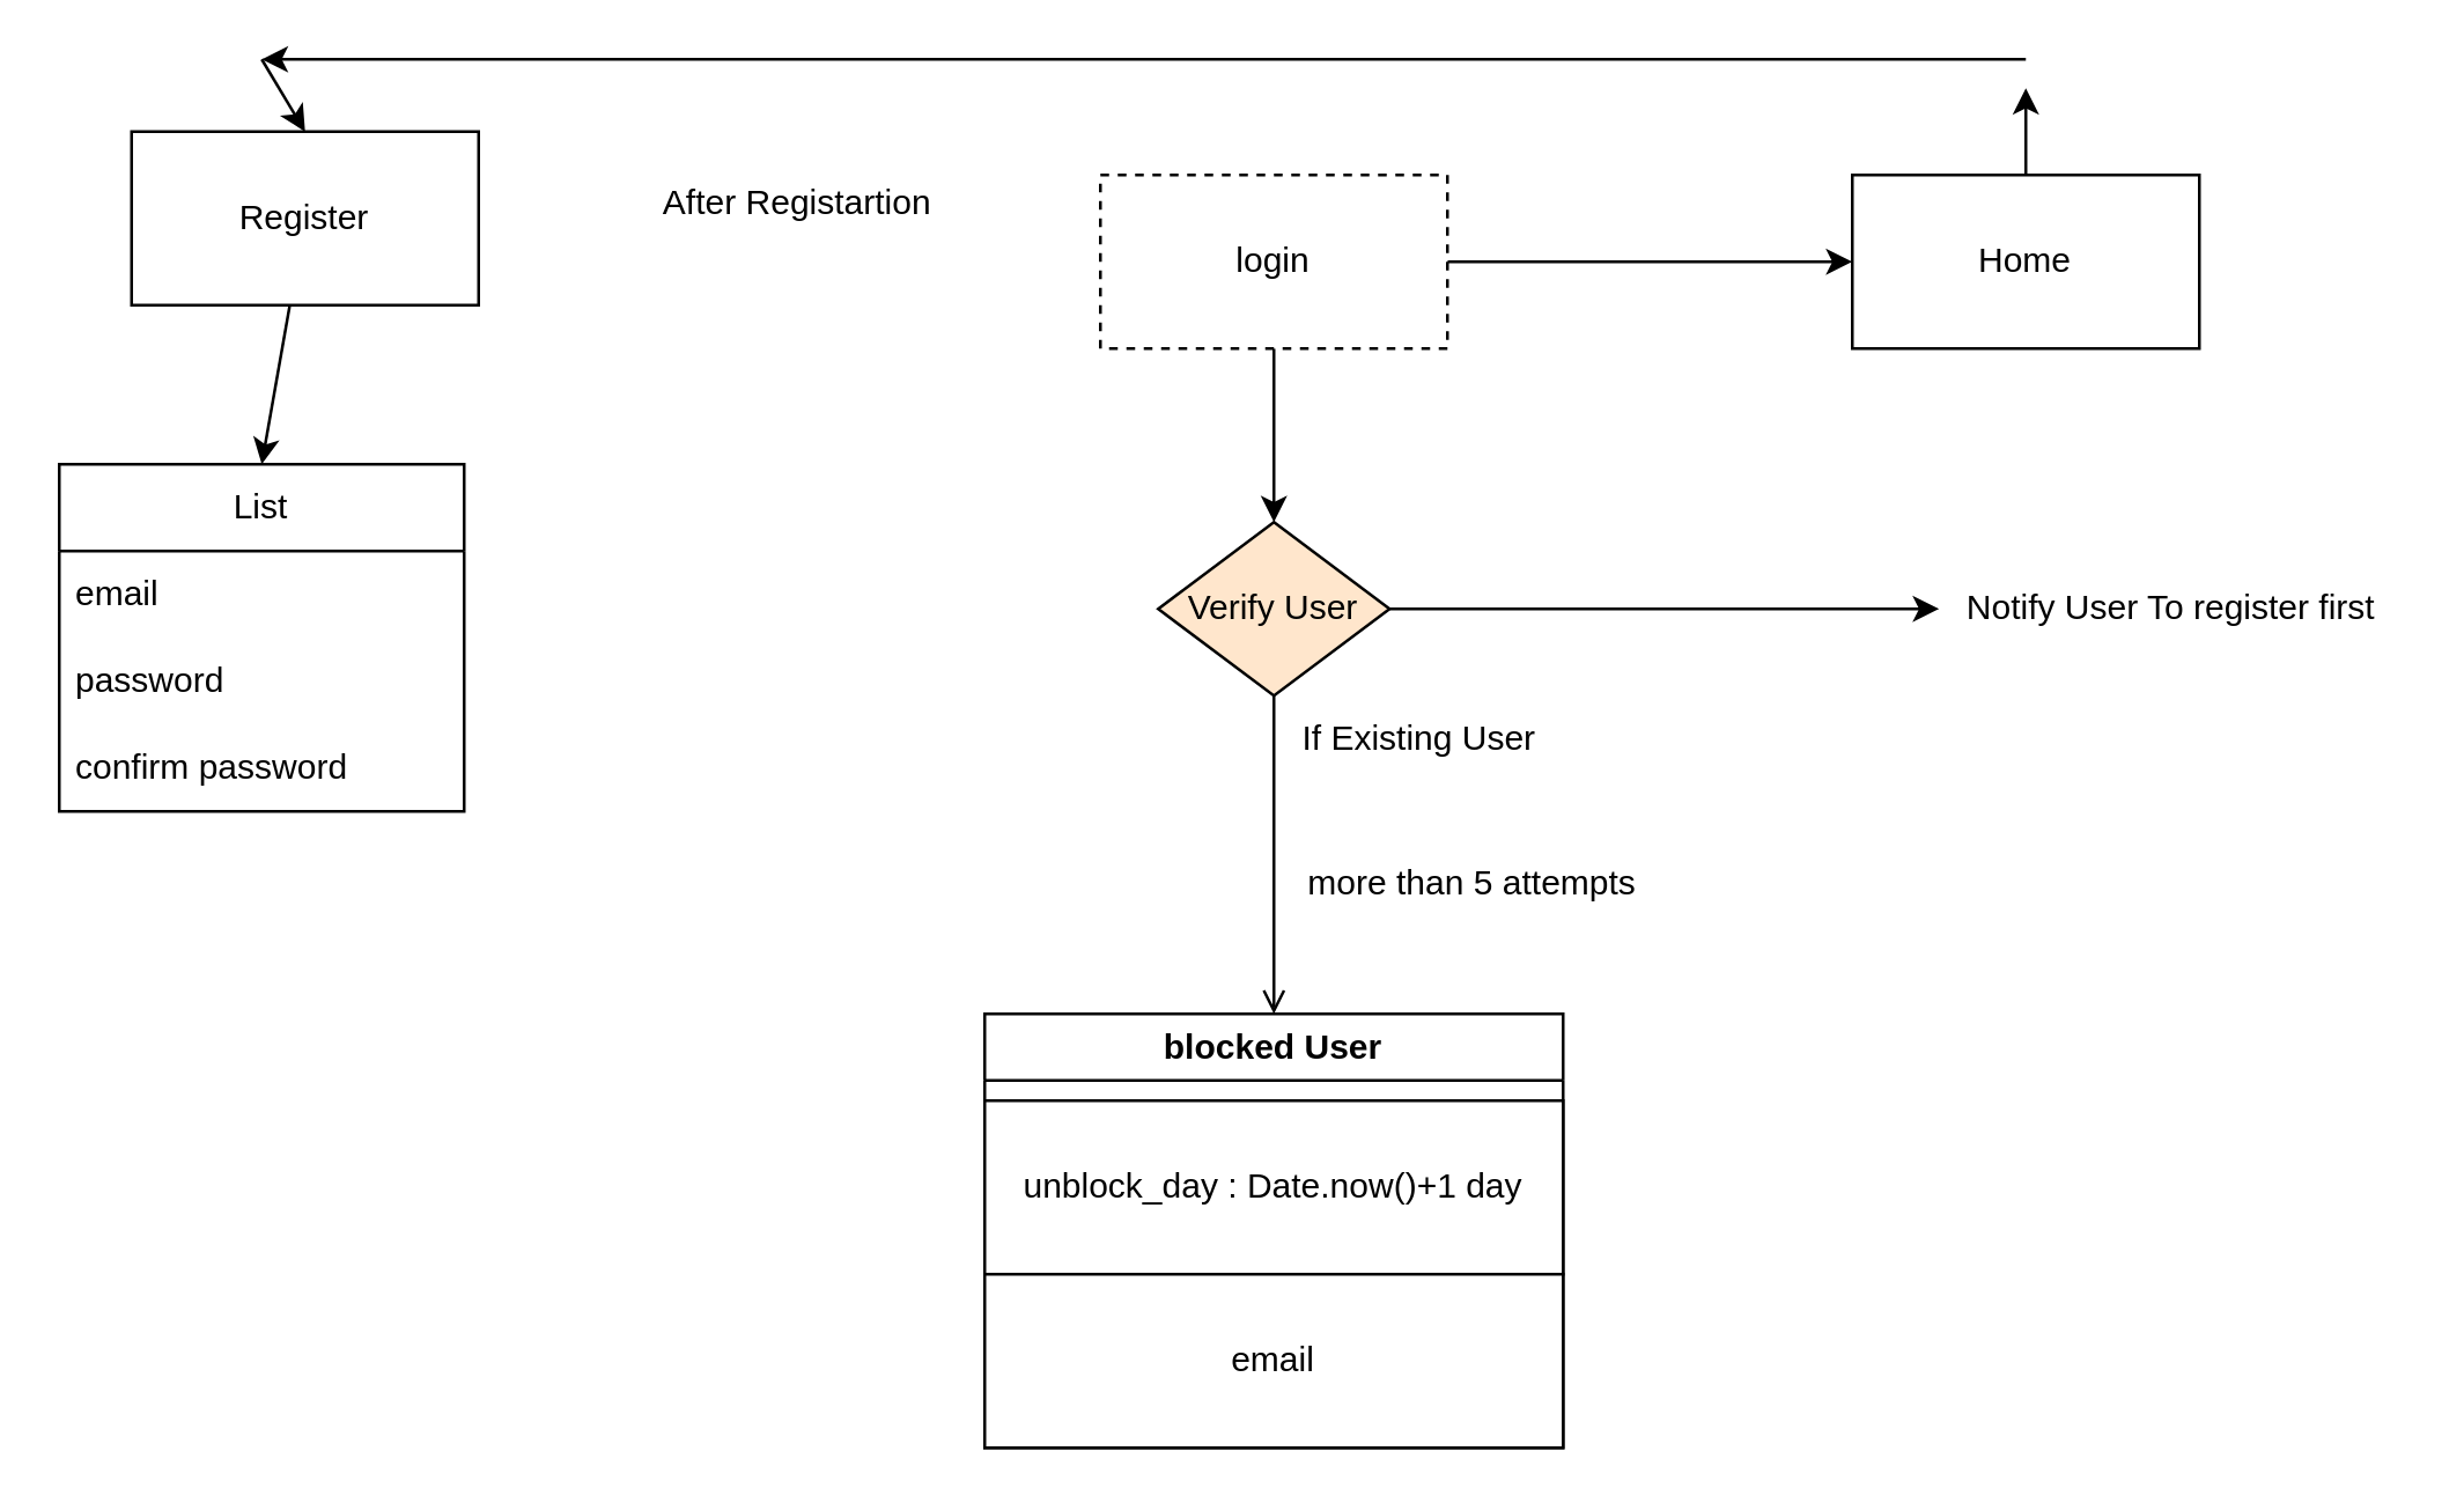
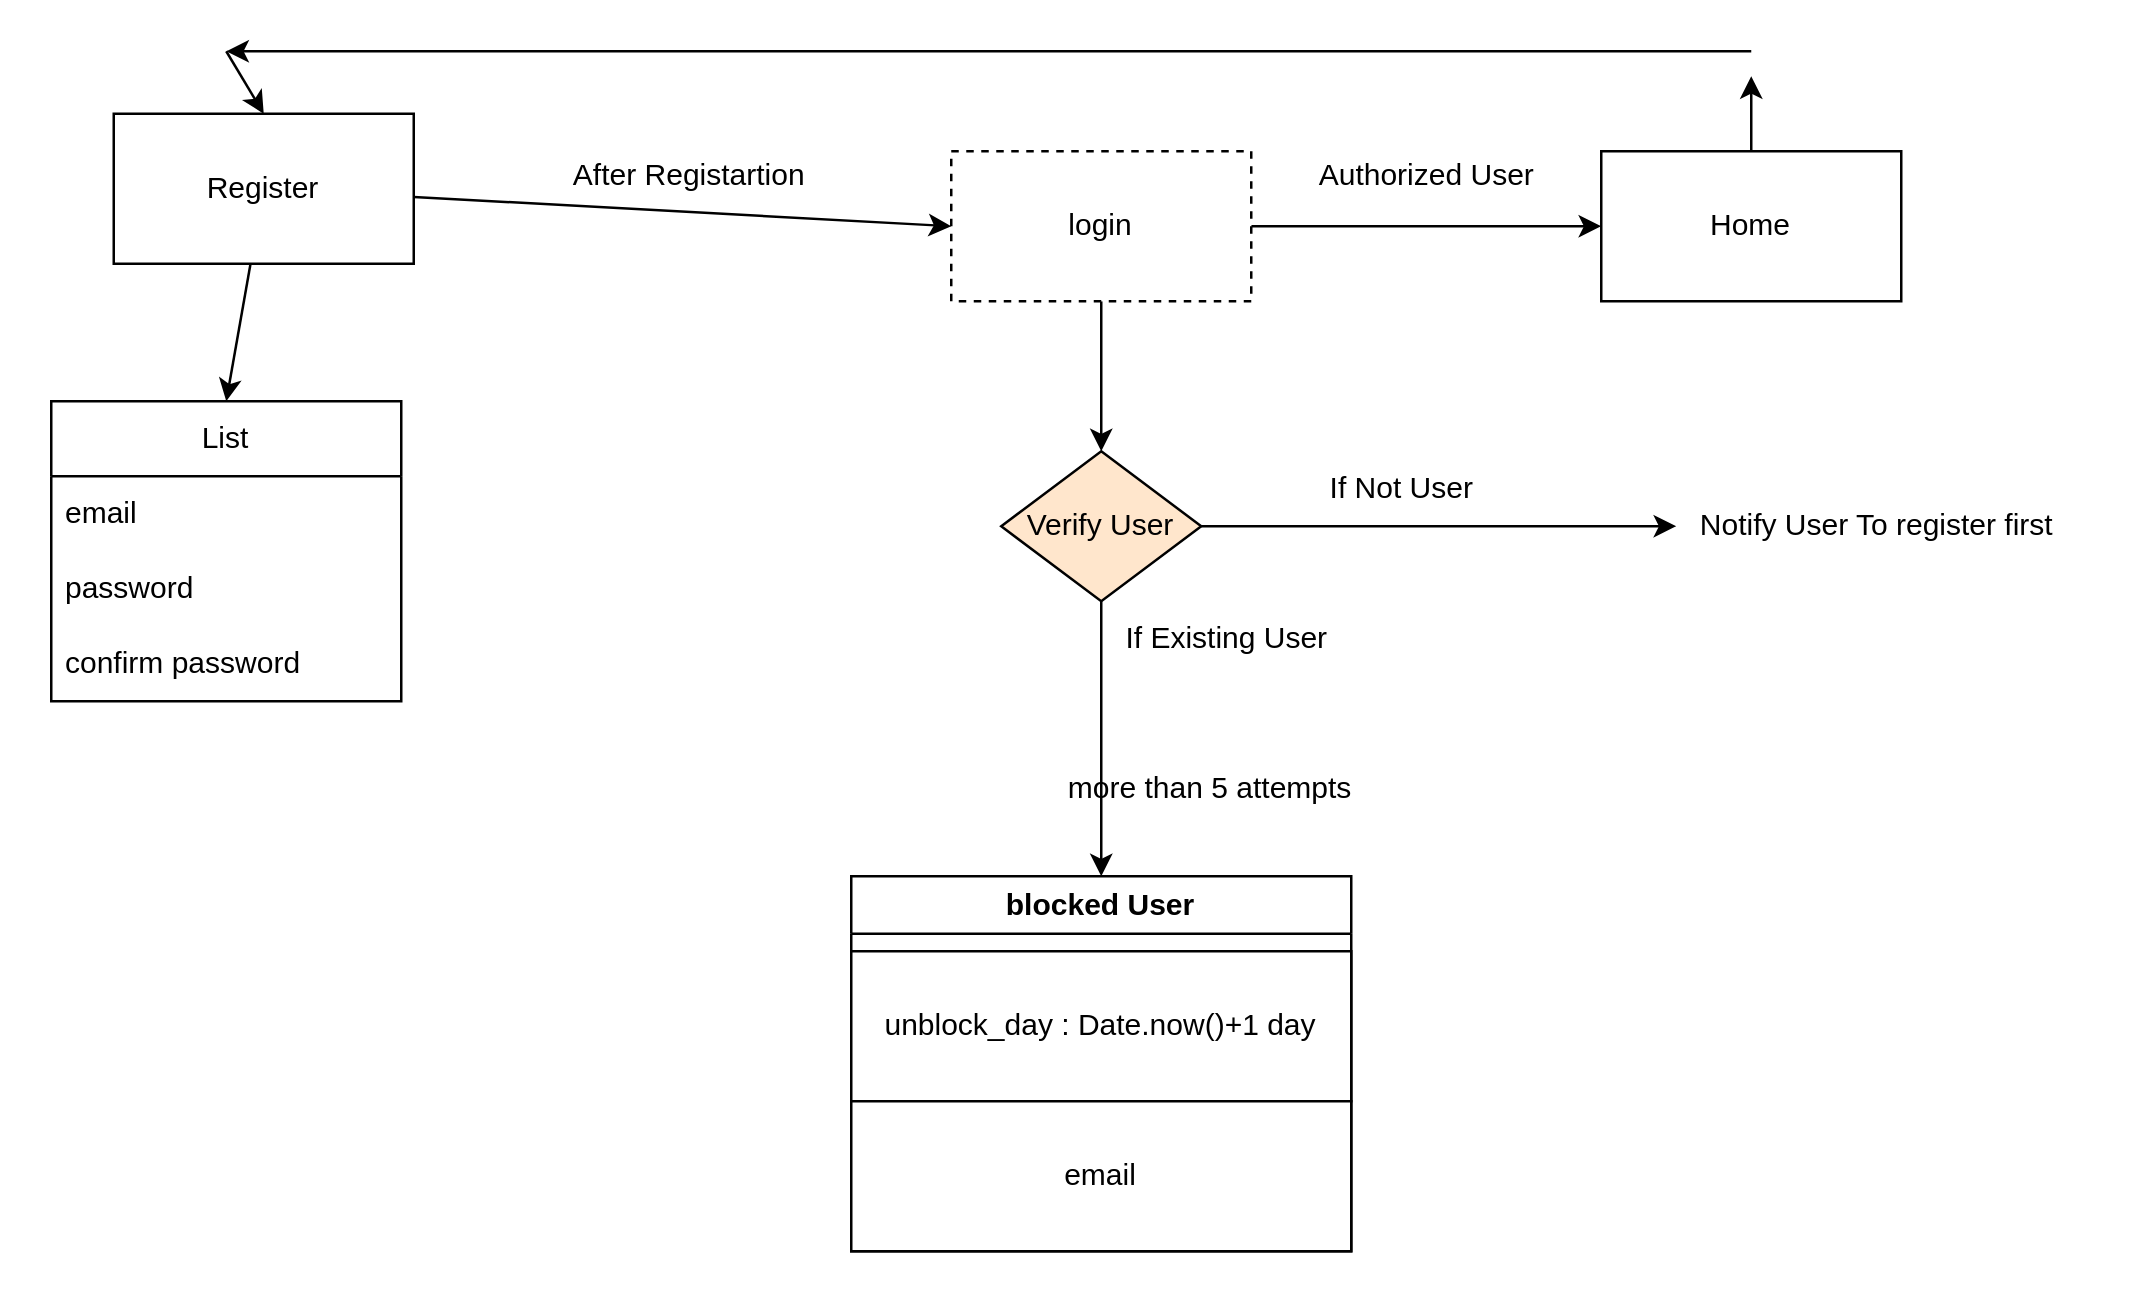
+ <mxCell id="13" value="Authorized User" style="text;html=1;align=center;verticalAlign=middle;resizable=0;points=[];autosize=1;strokeColor=none;fillColor=none;" parent="1" vertex="1"><mxGeometry x="515" y="55" width="110" height="30" as="geometry" /></mxCell>
+ <mxCell id="5" style="edgeStyle=none;html=1;entryX=0;entryY=0.5;entryDx=0;entryDy=0;" parent="1" source="7" target="4" edge="1"><mxGeometry relative="1" as="geometry"><mxPoint x="240" y="90" as="targetPoint" /></mxGeometry></mxCell>
+ <mxCell id="25" value="If Not&amp;nbsp;User" style="text;html=1;align=center;verticalAlign=middle;resizable=0;points=[];autosize=1;strokeColor=none;fillColor=none;" parent="1" vertex="1"><mxGeometry x="520" y="180" width="80" height="30" as="geometry" /></mxCell>
- <mxCell id="27" value="more than 5 attempts&amp;nbsp;" style="text;html=1;align=center;verticalAlign=middle;resizable=0;points=[];autosize=1;strokeColor=none;fillColor=none;" parent="1" vertex="1"><mxGeometry x="440" y="290" width="140" height="30" as="geometry" /></mxCell>
+ <mxCell id="27" value="more than 5 attempts&amp;nbsp;" style="text;html=1;align=center;verticalAlign=middle;resizable=0;points=[];autosize=1;strokeColor=none;fillColor=none;" parent="1" vertex="1"><mxGeometry x="415" y="300" width="140" height="30" as="geometry" /></mxCell>
- <mxCell id="21" style="edgeStyle=none;html=1;exitX=0.5;exitY=1;exitDx=0;exitDy=0;entryX=0.5;entryY=0;entryDx=0;entryDy=0;endArrow=open;" parent="1" source="23" target="18" edge="1"><mxGeometry relative="1" as="geometry" /></mxCell>
+ <mxCell id="21" style="edgeStyle=none;html=1;exitX=0.5;exitY=1;exitDx=0;exitDy=0;entryX=0.5;entryY=0;entryDx=0;entryDy=0;" parent="1" source="23" target="18" edge="1"><mxGeometry relative="1" as="geometry" /></mxCell>
